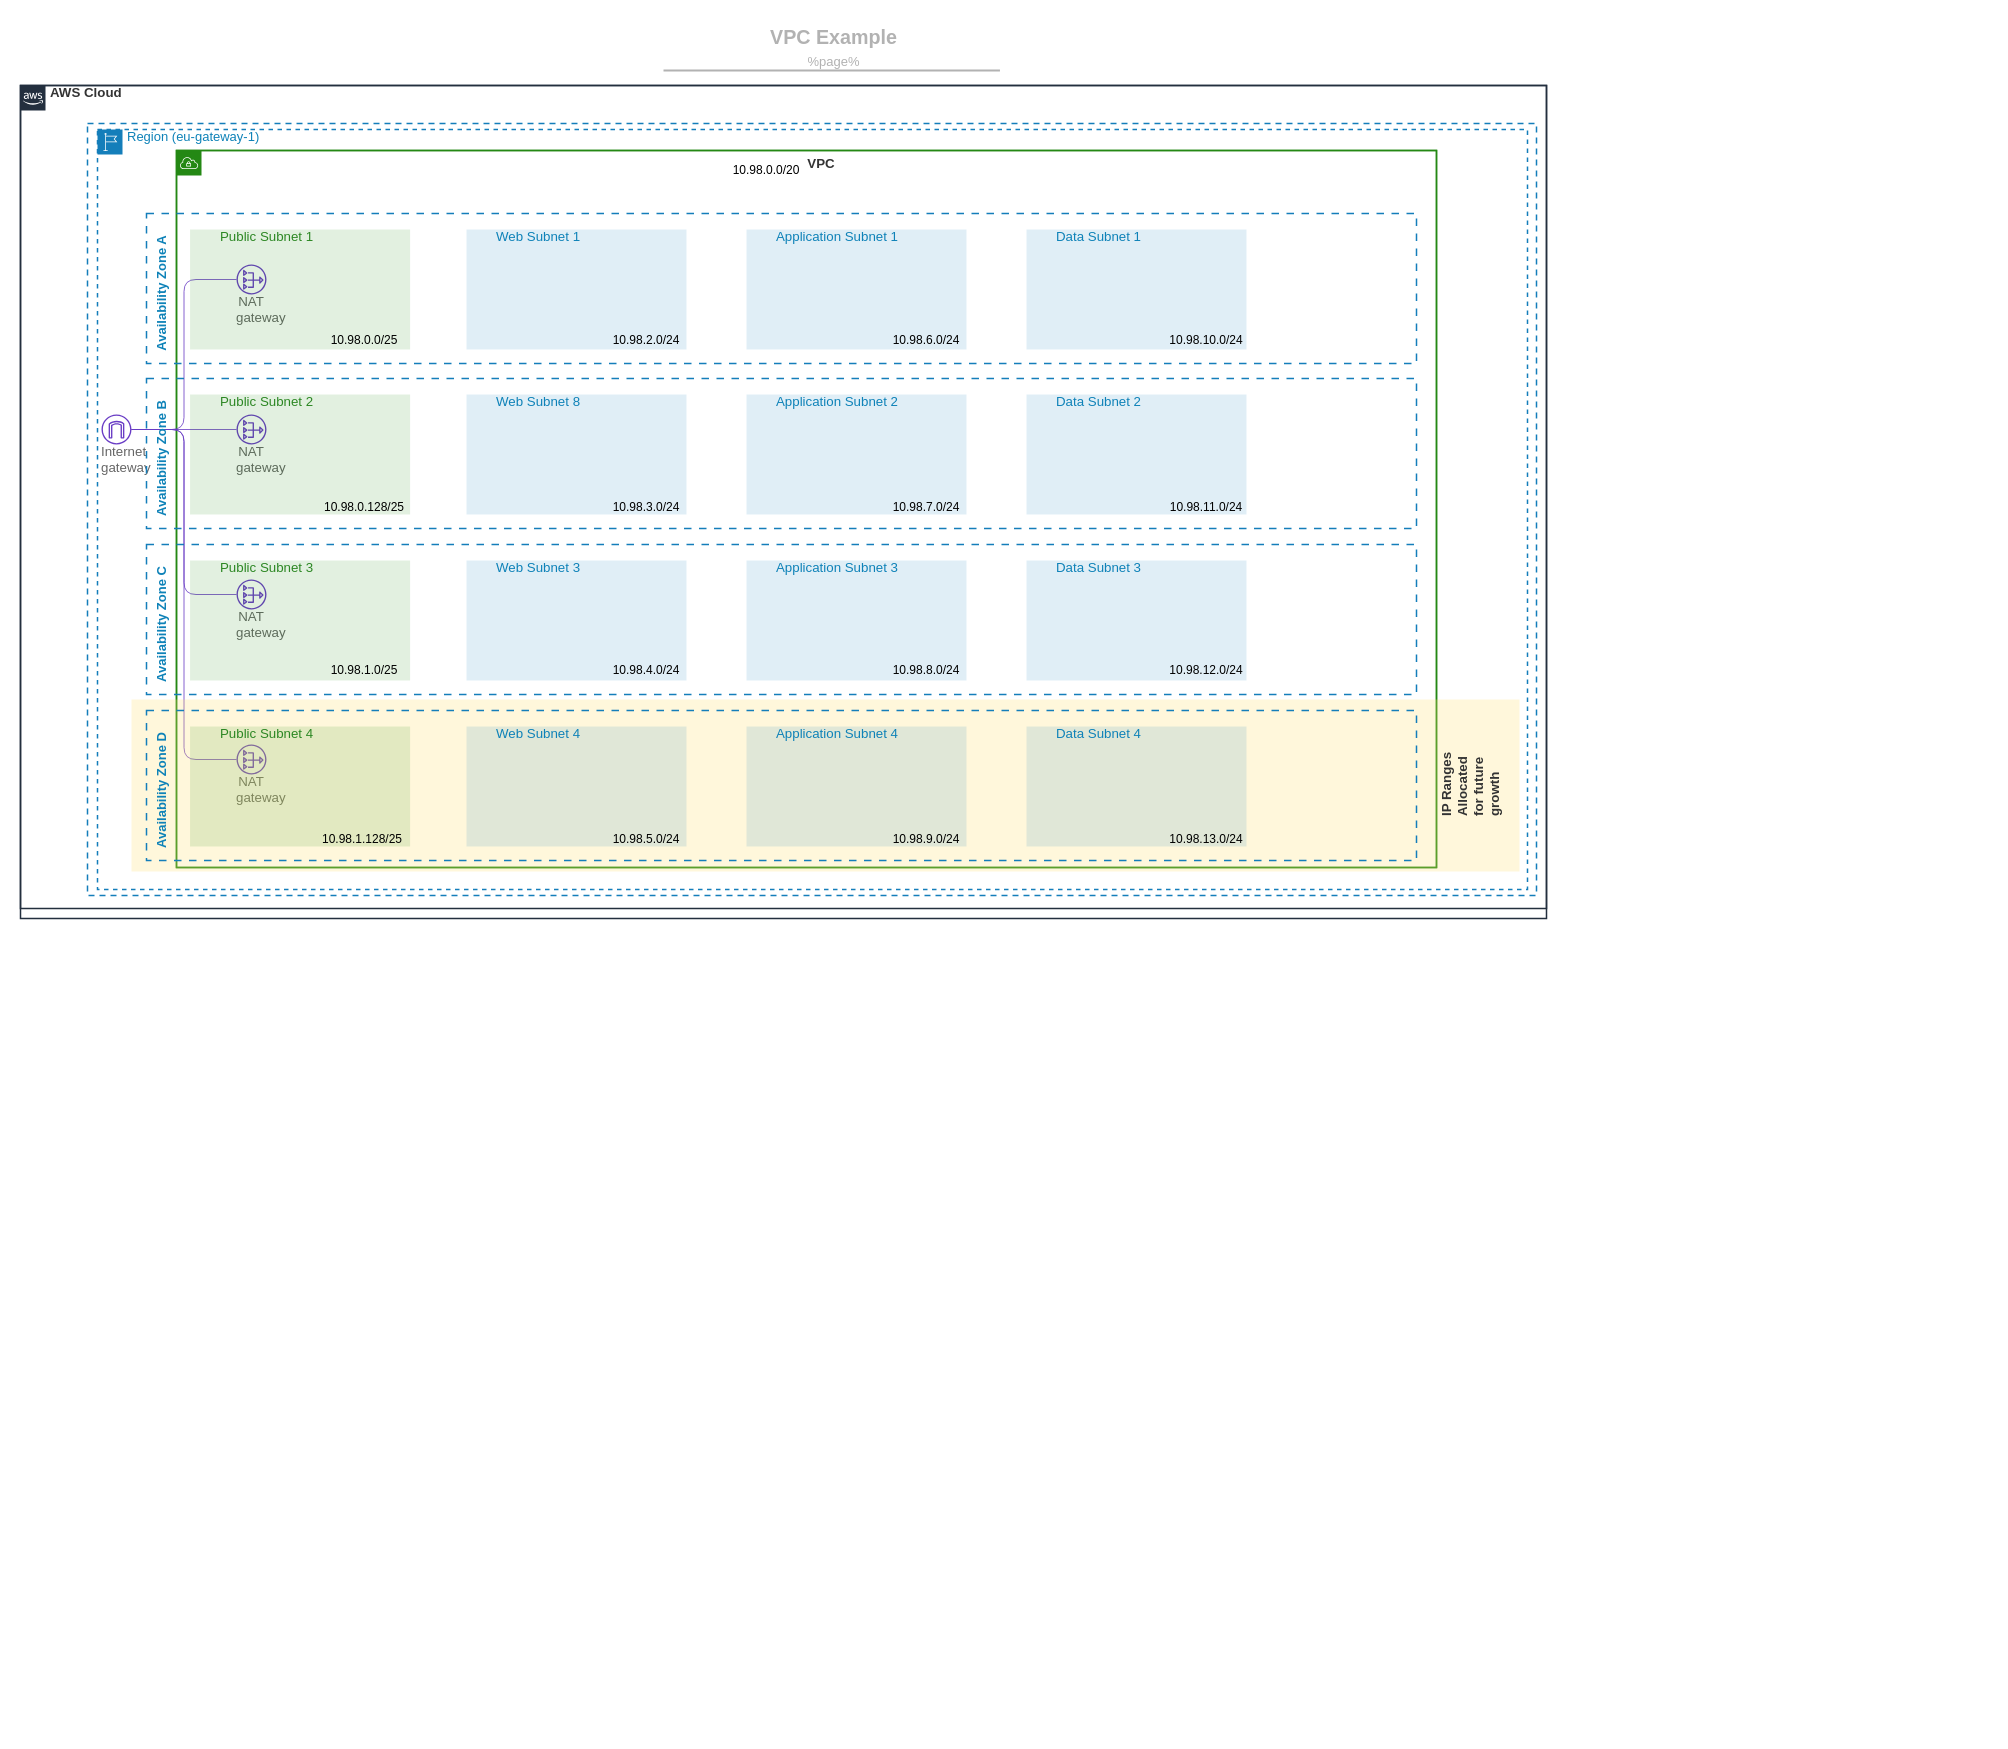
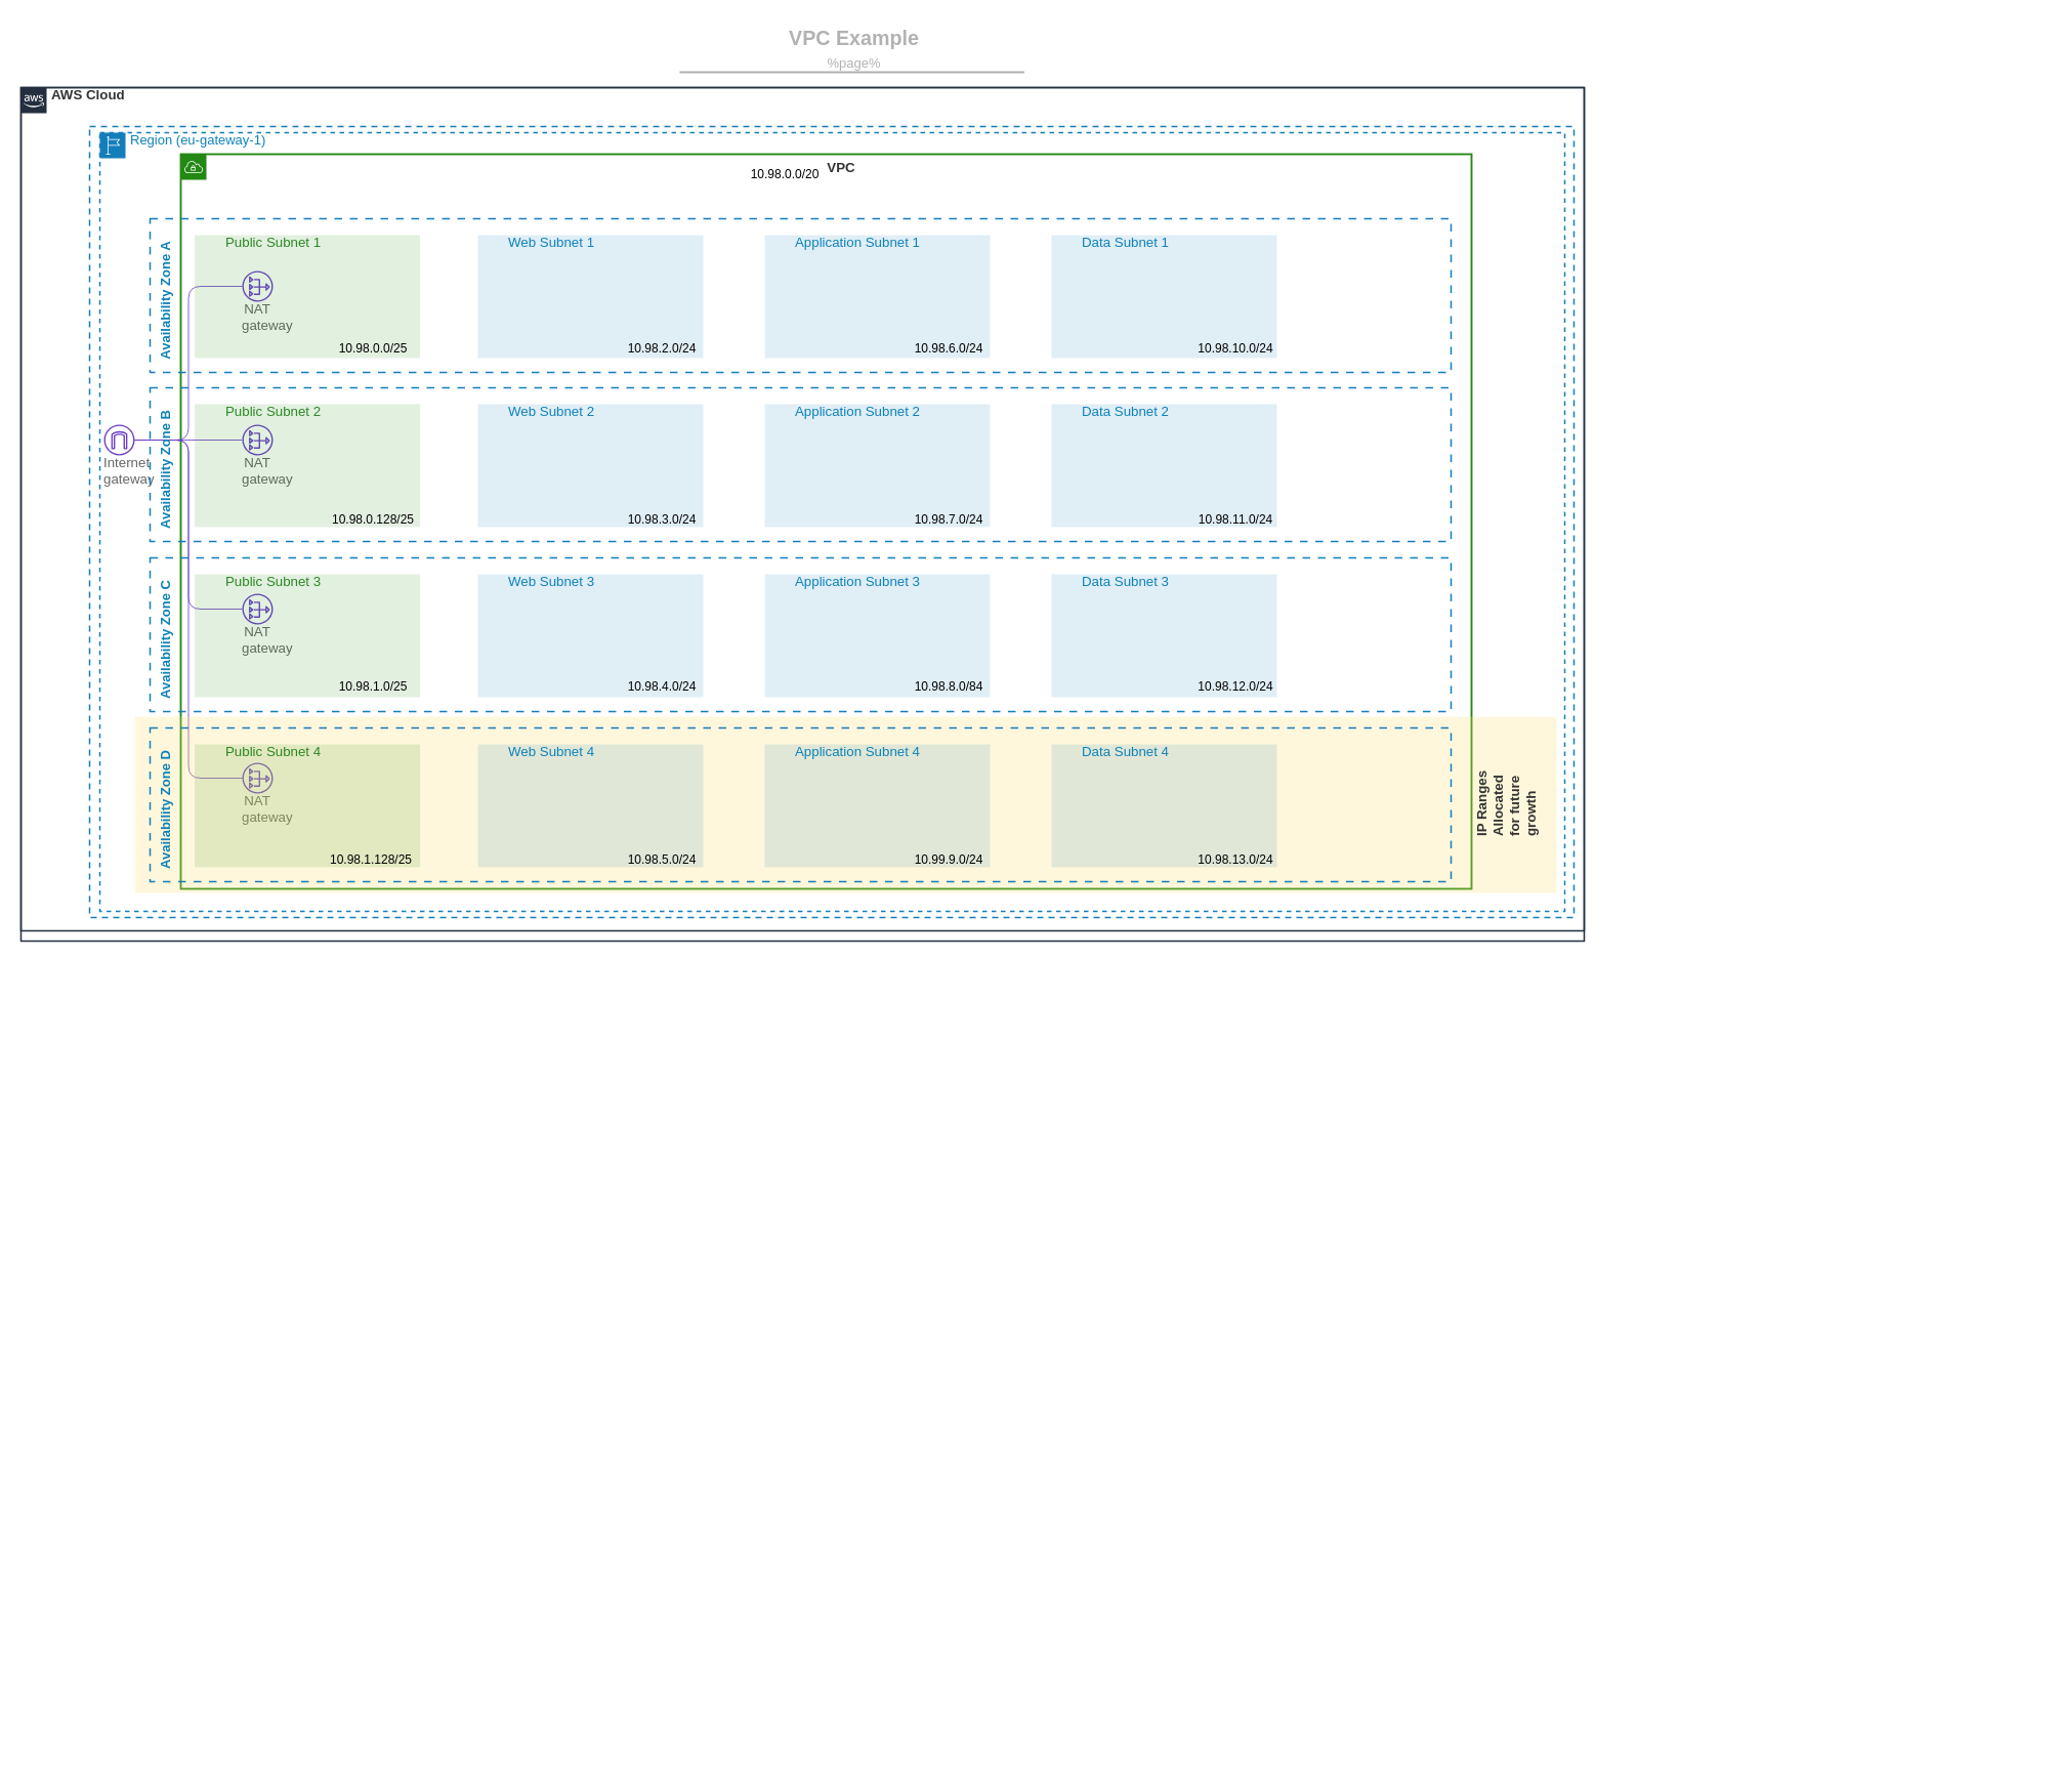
- <mxCell id="60" value="Web Subnet 8" style="html=1;overflow=block;blockSpacing=1;whiteSpace=wrap;shape=mxgraph.aws4.group;grIcon=mxgraph.aws4.group_security_group;grStroke=0;verticalAlign=top;align=left;spacingLeft=30;strokeColor=#0E82B8;fontColor=#0E82B8;fillOpacity=13;fillColor=#147eba;whiteSpace=wrap;fontSize=13.3;spacing=0;strokeOpacity=0;strokeWidth=1.5;part=1;" parent="59" vertex="1"><mxGeometry width="220.0" height="120" as="geometry" /></mxCell>
+ <mxCell id="60" value="Web Subnet 2" style="html=1;overflow=block;blockSpacing=1;whiteSpace=wrap;shape=mxgraph.aws4.group;grIcon=mxgraph.aws4.group_security_group;grStroke=0;verticalAlign=top;align=left;spacingLeft=30;strokeColor=#0E82B8;fontColor=#0E82B8;fillOpacity=13;fillColor=#147eba;whiteSpace=wrap;fontSize=13.3;spacing=0;strokeOpacity=0;strokeWidth=1.5;part=1;" parent="59" vertex="1"><mxGeometry width="220.0" height="120" as="geometry" /></mxCell>
- <mxCell id="89" value="10.98.8.0/24" style="text;html=1;strokeColor=none;fillColor=none;align=center;verticalAlign=middle;whiteSpace=wrap;rounded=0;" vertex="1" parent="77"><mxGeometry x="896" y="655" width="60" height="30" as="geometry" /></mxCell>
+ <mxCell id="89" value="10.98.8.0/84" style="text;html=1;strokeColor=none;fillColor=none;align=center;verticalAlign=middle;whiteSpace=wrap;rounded=0;" vertex="1" parent="77"><mxGeometry x="896" y="655" width="60" height="30" as="geometry" /></mxCell>
- <mxCell id="90" value="10.98.9.0/24" style="text;html=1;strokeColor=none;fillColor=none;align=center;verticalAlign=middle;whiteSpace=wrap;rounded=0;" vertex="1" parent="77"><mxGeometry x="896" y="824" width="60" height="30" as="geometry" /></mxCell>
+ <mxCell id="90" value="10.99.9.0/24" style="text;html=1;strokeColor=none;fillColor=none;align=center;verticalAlign=middle;whiteSpace=wrap;rounded=0;" vertex="1" parent="77"><mxGeometry x="896" y="824" width="60" height="30" as="geometry" /></mxCell>
